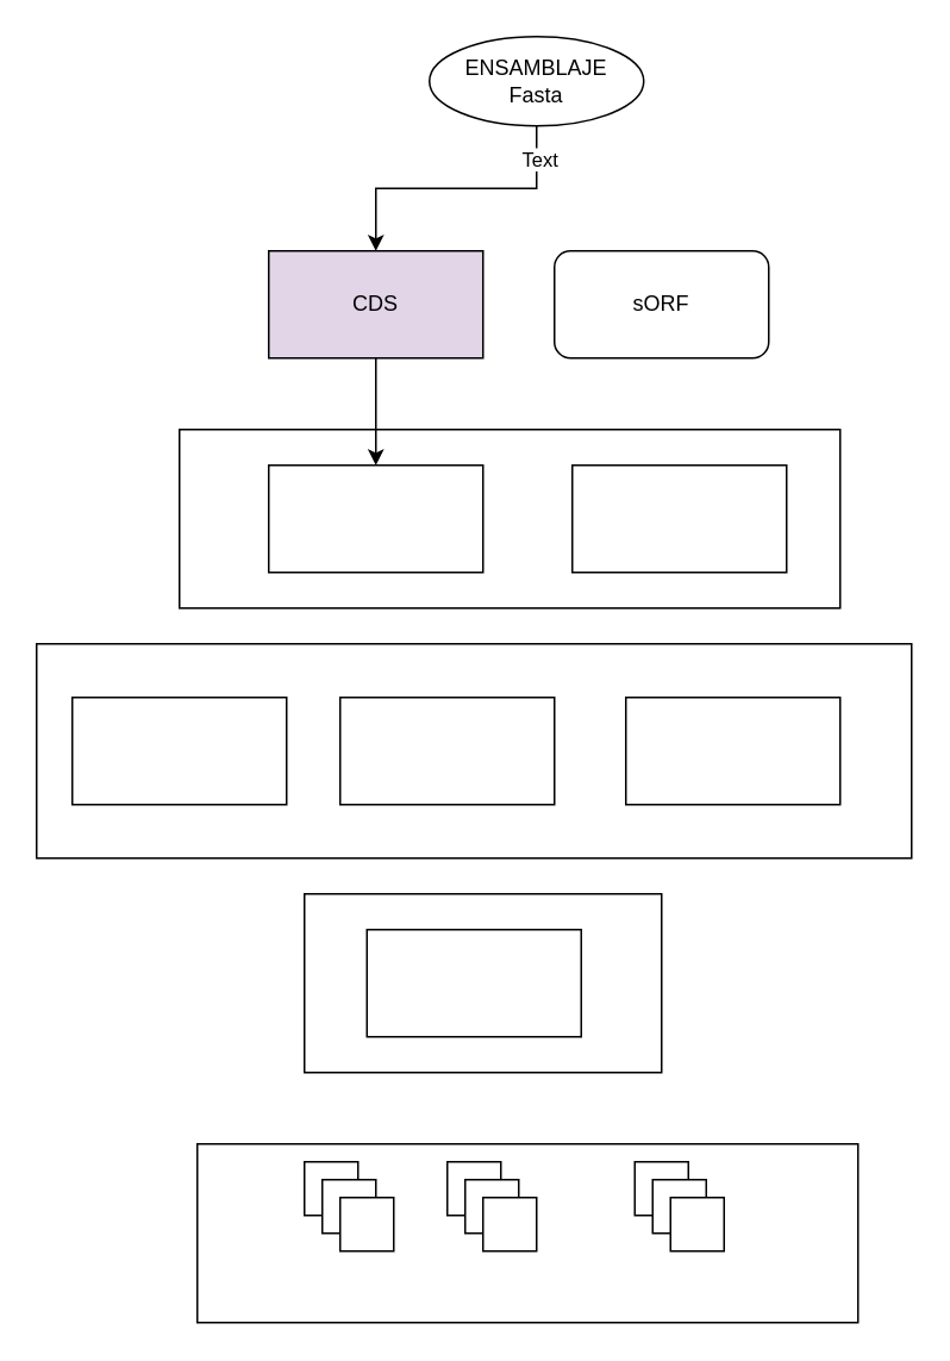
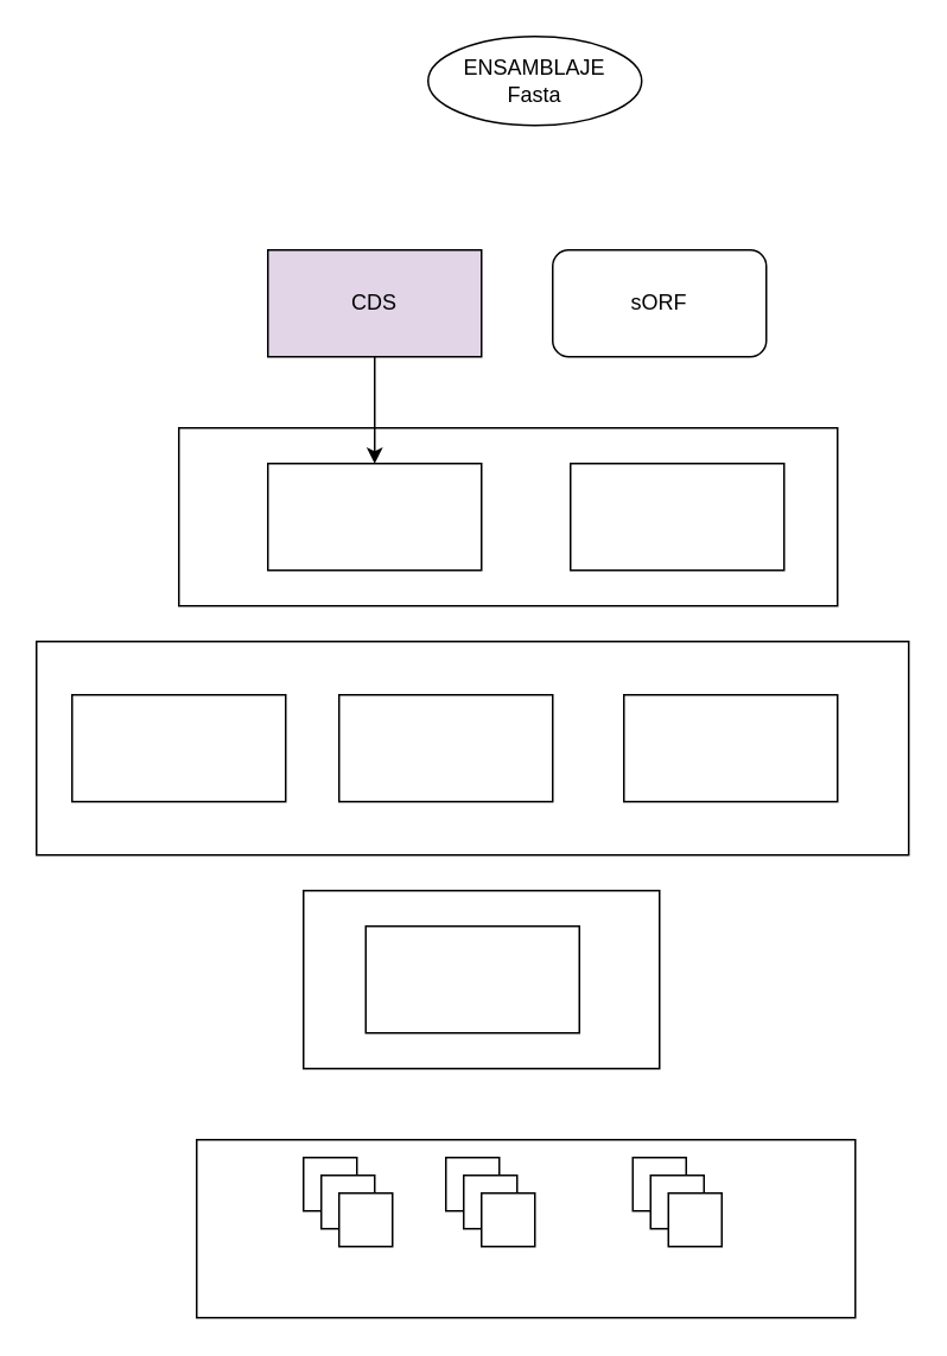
- <mxCell id="5" value="" style="edgeStyle=orthogonalEdgeStyle;rounded=0;orthogonalLoop=1;jettySize=auto;html=1;" parent="1" source="7" target="9" edge="1"><mxGeometry relative="1" as="geometry" /></mxCell>
- <mxCell id="6" value="Text" style="edgeLabel;html=1;align=center;verticalAlign=middle;resizable=0;points=[];" parent="5" vertex="1" connectable="0"><mxGeometry x="-0.775" y="1" relative="1" as="geometry"><mxPoint as="offset" /></mxGeometry></mxCell>
